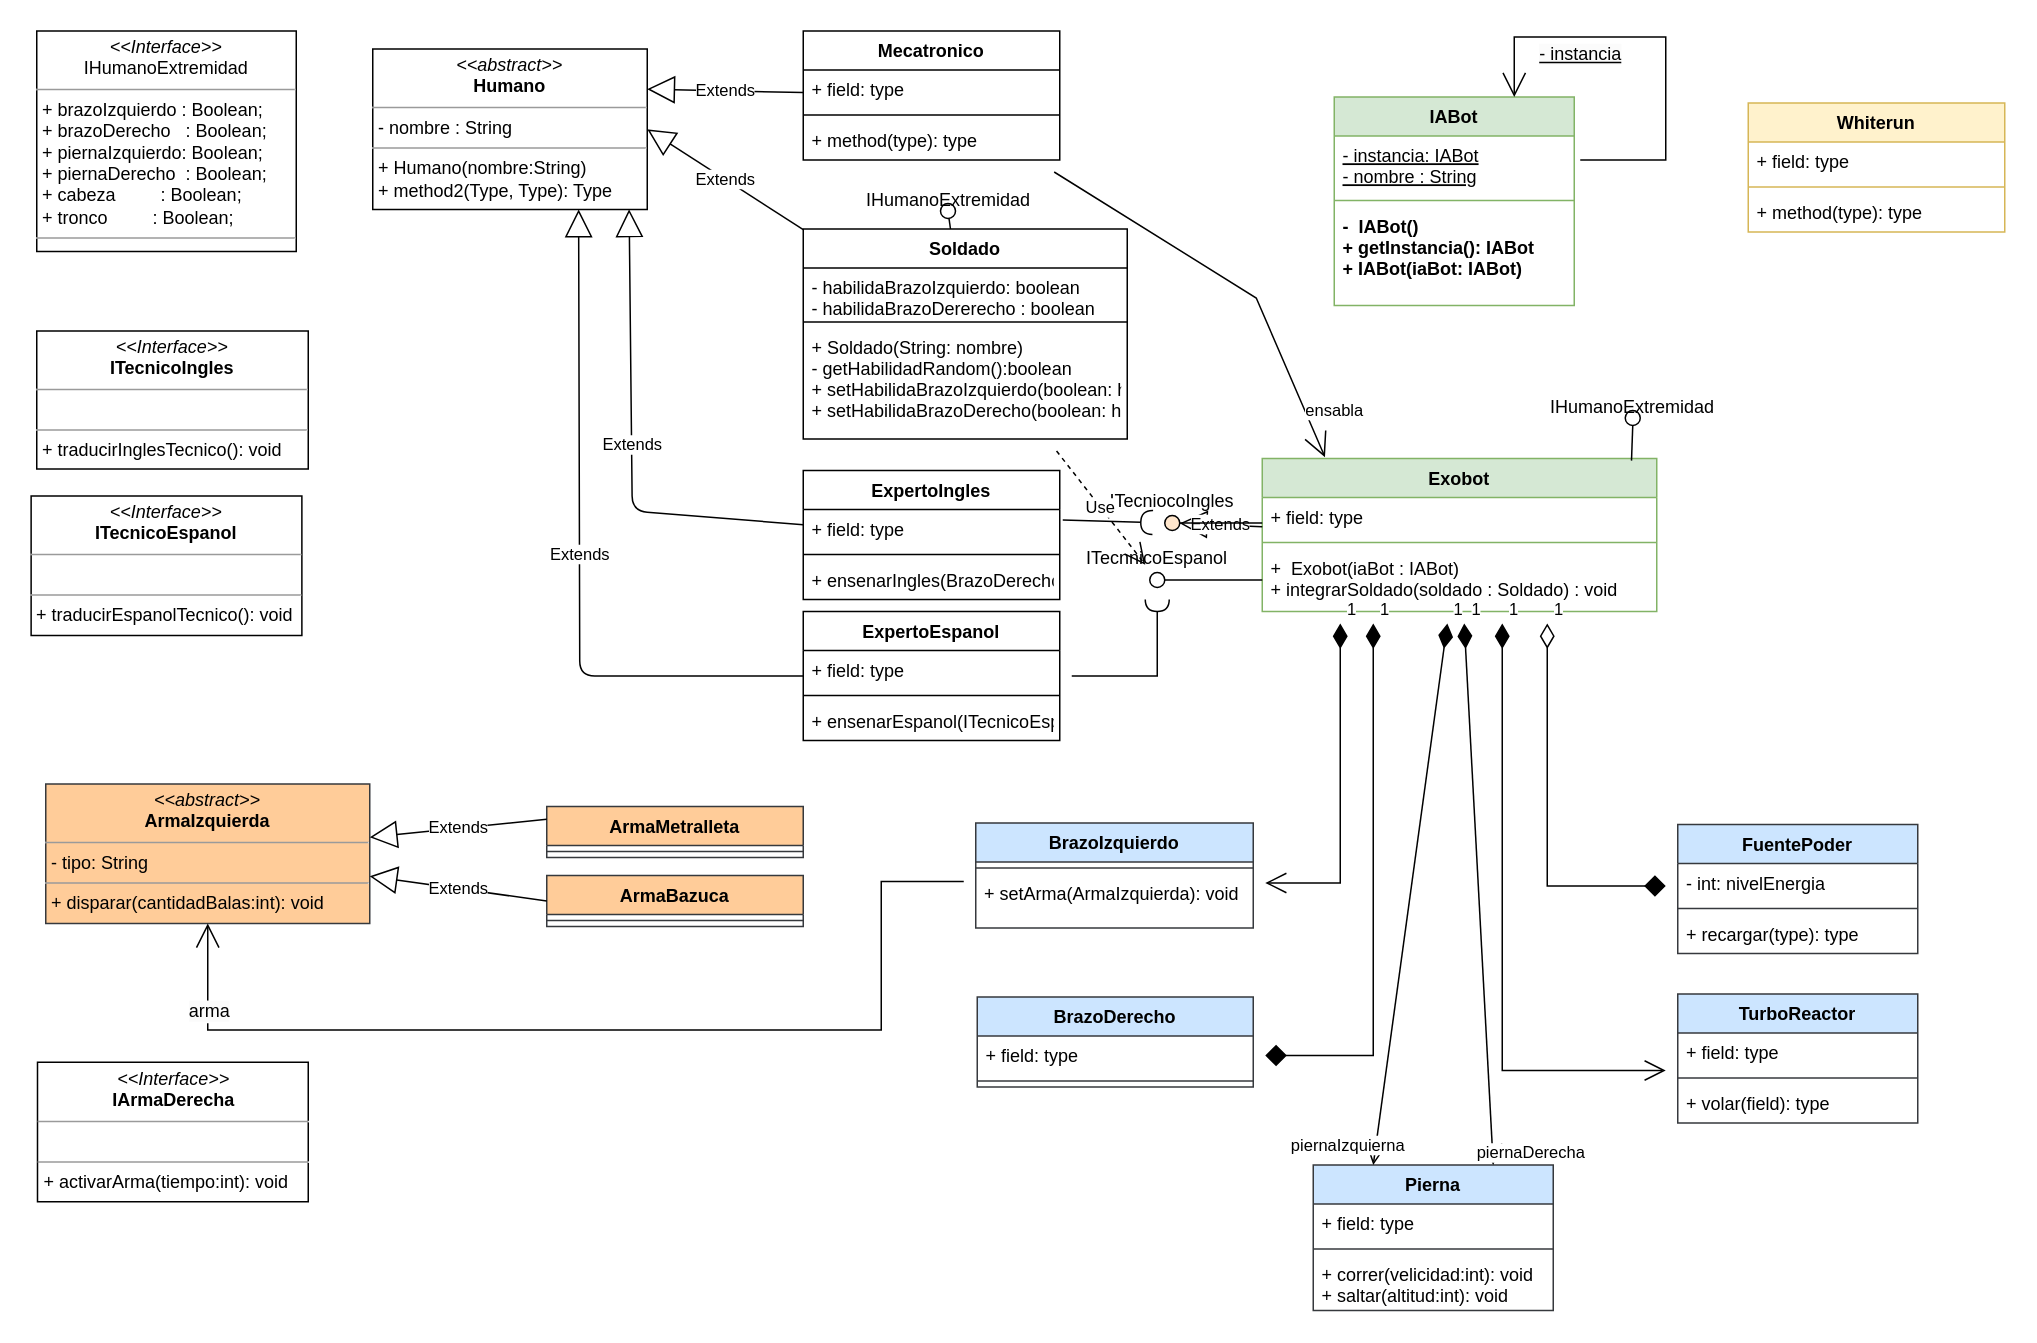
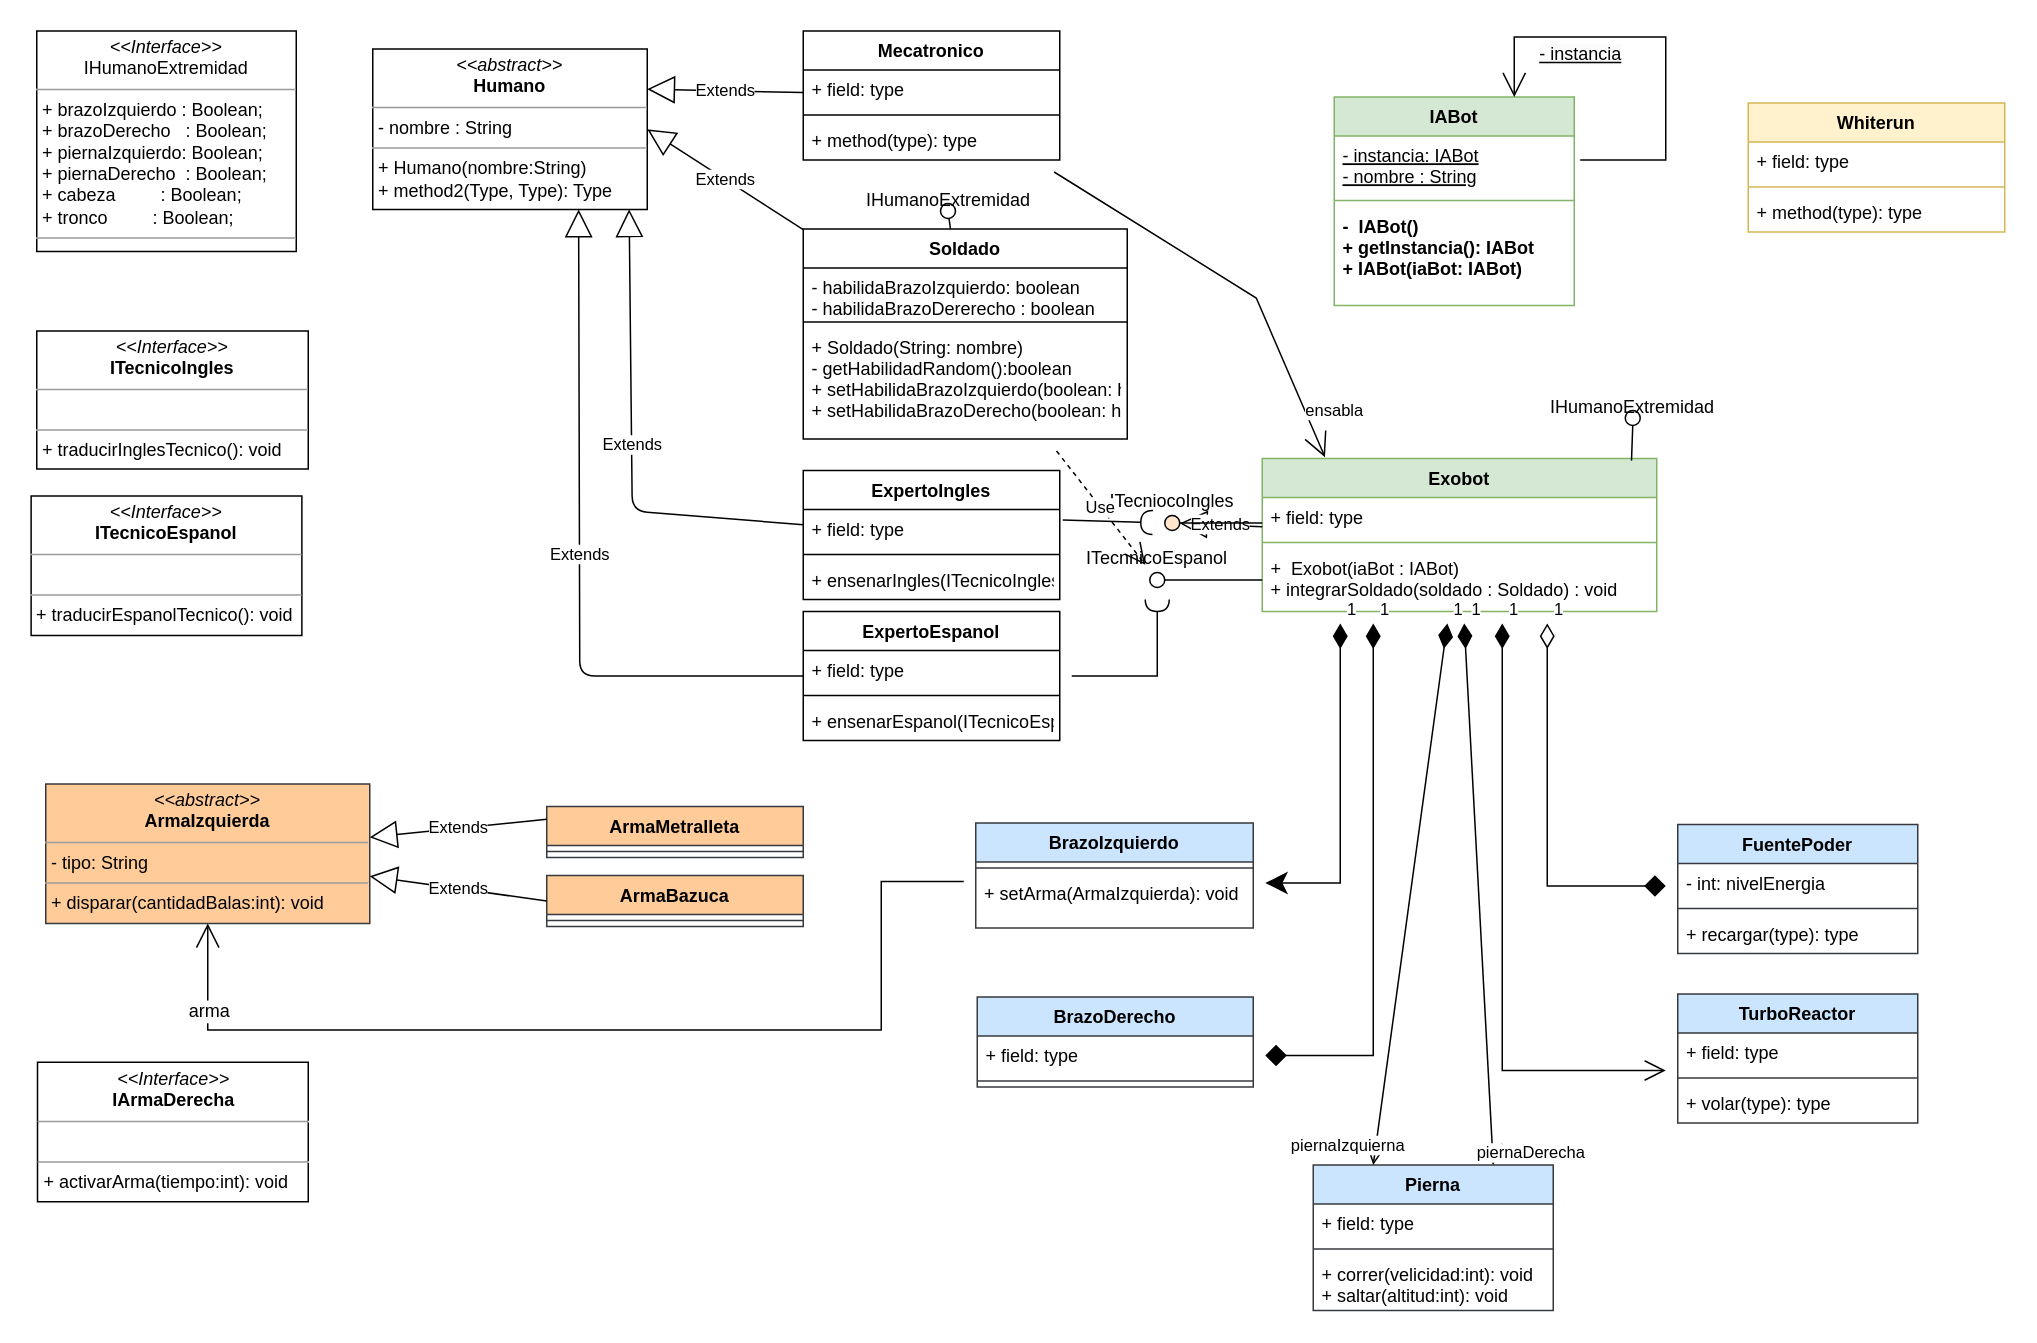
- <mxCell id="62" value="+ ensenarIngles(BrazoDerecho): void" style="text;strokeColor=none;fillColor=none;align=left;verticalAlign=top;spacingLeft=4;spacingRight=4;overflow=hidden;rotatable=0;points=[[0,0.5],[1,0.5]];portConstraint=eastwest;" parent="59" vertex="1"><mxGeometry y="60" width="171" height="26" as="geometry" /></mxCell>
+ <mxCell id="62" value="+ ensenarIngles(ITecnicoIngles): void" style="text;strokeColor=none;fillColor=none;align=left;verticalAlign=top;spacingLeft=4;spacingRight=4;overflow=hidden;rotatable=0;points=[[0,0.5],[1,0.5]];portConstraint=eastwest;" parent="59" vertex="1"><mxGeometry y="60" width="171" height="26" as="geometry" /></mxCell>
- <mxCell id="56" value="1" style="endArrow=open;html=1;endSize=12;startArrow=diamondThin;startSize=14;startFill=1;edgeStyle=orthogonalEdgeStyle;align=left;verticalAlign=bottom;rounded=0;sourcePerimeterSpacing=8;targetPerimeterSpacing=8;" parent="1" source="8" target="37" edge="1"><mxGeometry x="-1" y="3" relative="1" as="geometry"><mxPoint x="925" y="379" as="sourcePoint" /><mxPoint x="845" y="713" as="targetPoint" /><Array as="points"><mxPoint x="893" y="588" /></Array></mxGeometry></mxCell>
+ <mxCell id="56" value="1" style="endArrow=classic;html=1;endSize=12;startArrow=diamondThin;startSize=14;startFill=1;edgeStyle=orthogonalEdgeStyle;align=left;verticalAlign=bottom;rounded=0;sourcePerimeterSpacing=8;targetPerimeterSpacing=8;" parent="1" source="8" target="37" edge="1"><mxGeometry x="-1" y="3" relative="1" as="geometry"><mxPoint x="925" y="379" as="sourcePoint" /><mxPoint x="845" y="713" as="targetPoint" /><Array as="points"><mxPoint x="893" y="588" /></Array></mxGeometry></mxCell>
- <mxCell id="55" value="+ volar(field): type" style="text;strokeColor=none;fillColor=none;align=left;verticalAlign=top;spacingLeft=4;spacingRight=4;overflow=hidden;rotatable=0;points=[[0,0.5],[1,0.5]];portConstraint=eastwest;" parent="52" vertex="1"><mxGeometry y="60" width="160" height="26" as="geometry" /></mxCell>
+ <mxCell id="55" value="+ volar(type): type" style="text;strokeColor=none;fillColor=none;align=left;verticalAlign=top;spacingLeft=4;spacingRight=4;overflow=hidden;rotatable=0;points=[[0,0.5],[1,0.5]];portConstraint=eastwest;" parent="52" vertex="1"><mxGeometry y="60" width="160" height="26" as="geometry" /></mxCell>
